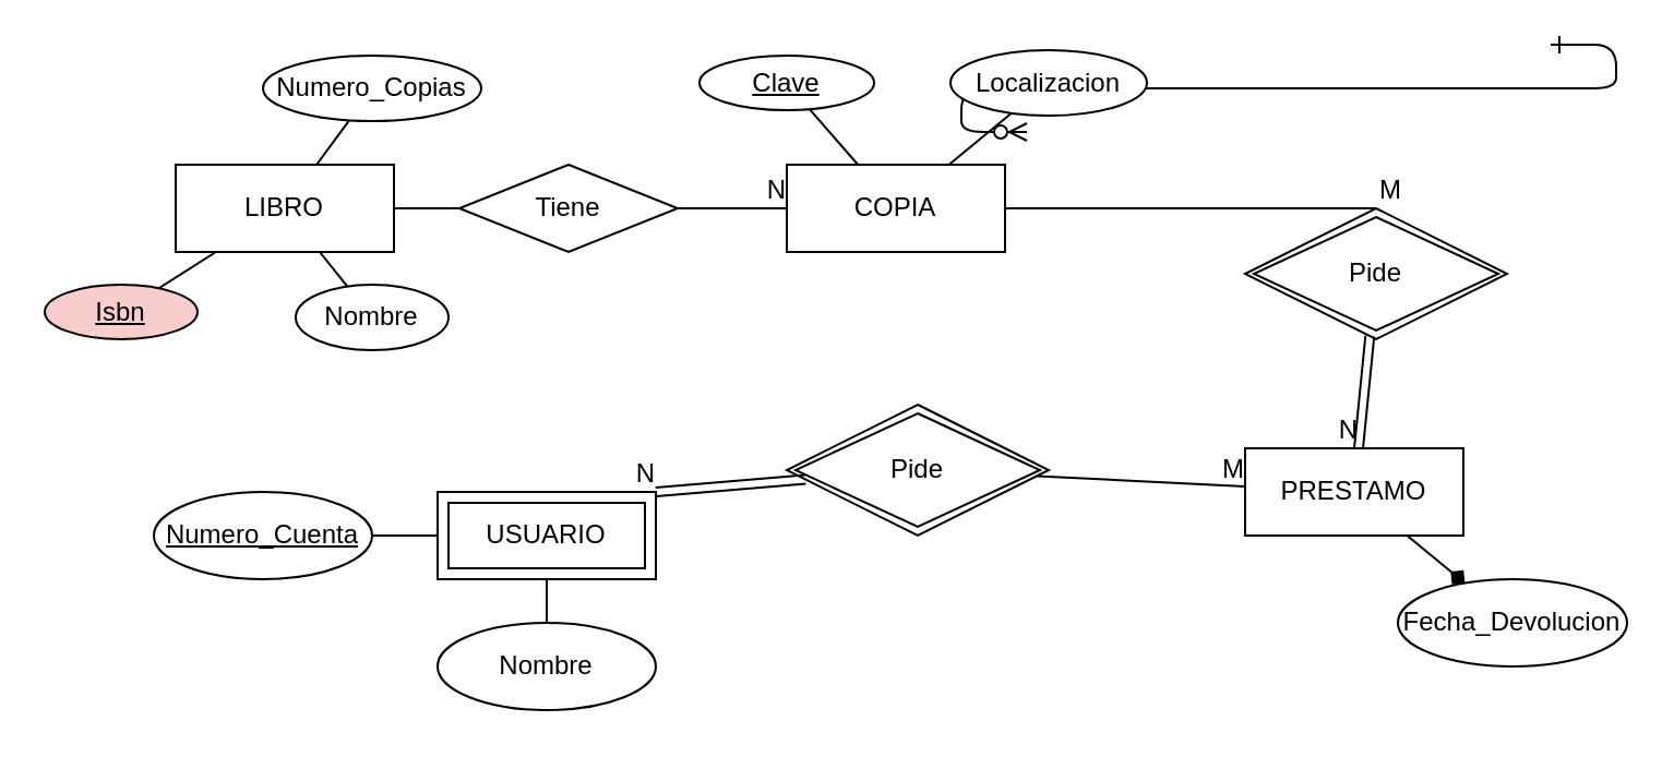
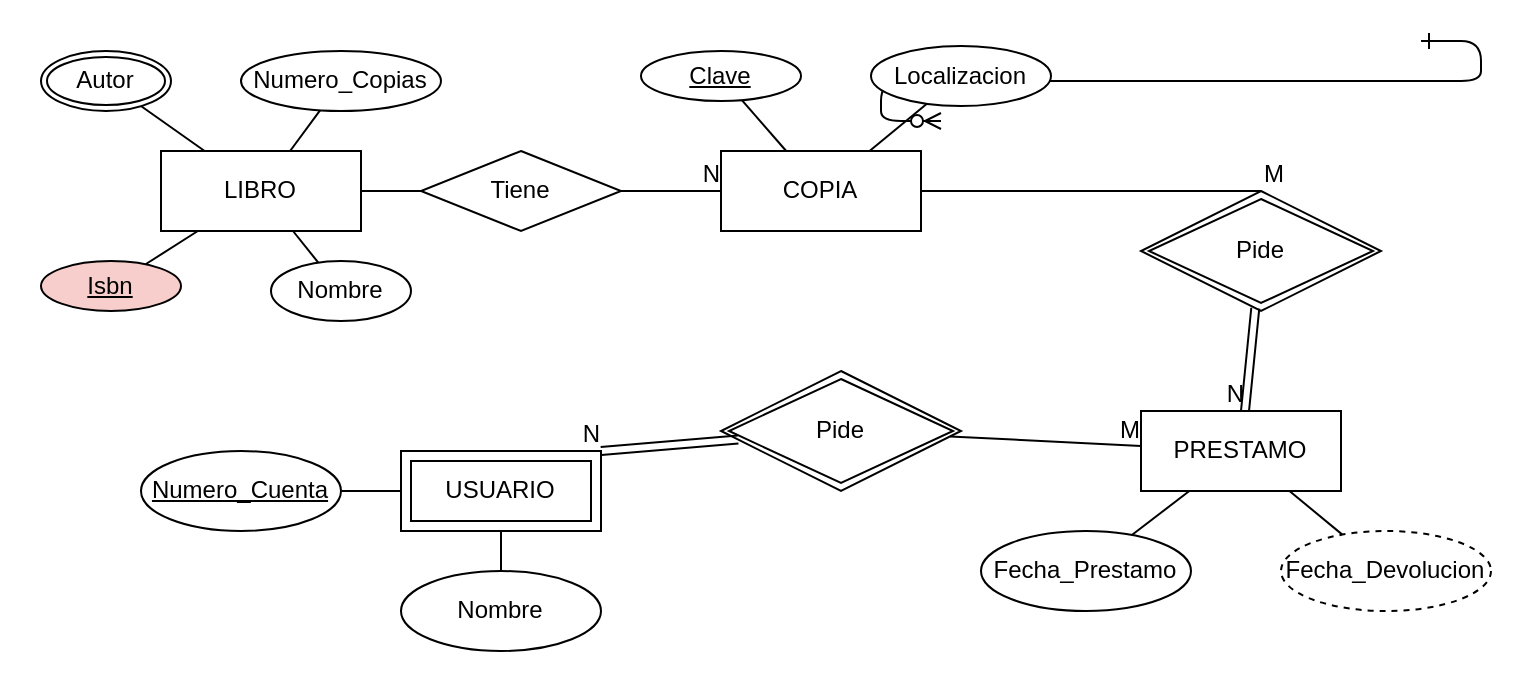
+ <mxCell id="20" value="Autor" style="ellipse;shape=doubleEllipse;margin=3;whiteSpace=wrap;html=1;align=center;" vertex="1" parent="1"><mxGeometry x="20" y="25" width="65" height="30" as="geometry" /></mxCell>
+ <mxCell id="24" value="" style="endArrow=none;html=1;rounded=0;" edge="1" parent="1" source="20" target="3"><mxGeometry relative="1" as="geometry"><mxPoint x="100" y="5" as="sourcePoint" /><mxPoint x="126.117" y="-11.635" as="targetPoint" /></mxGeometry></mxCell>
+ <mxCell id="35" value="" style="endArrow=none;html=1;rounded=0;" edge="1" parent="1" source="30" target="5"><mxGeometry relative="1" as="geometry"><mxPoint x="600" y="375" as="sourcePoint" /><mxPoint x="628.672" y="351.382" as="targetPoint" /></mxGeometry></mxCell>
- <mxCell id="36" value="" style="endArrow=diamond;html=1;rounded=0;" edge="1" parent="1" source="5" target="34"><mxGeometry relative="1" as="geometry"><mxPoint x="620" y="355" as="sourcePoint" /><mxPoint x="648.672" y="331.382" as="targetPoint" /></mxGeometry></mxCell>
+ <mxCell id="36" value="" style="endArrow=none;html=1;rounded=0;" edge="1" parent="1" source="5" target="34"><mxGeometry relative="1" as="geometry"><mxPoint x="620" y="355" as="sourcePoint" /><mxPoint x="648.672" y="331.382" as="targetPoint" /></mxGeometry></mxCell>
+ <mxCell id="30" value="Fecha_Prestamo" style="ellipse;whiteSpace=wrap;html=1;align=center;" vertex="1" parent="1"><mxGeometry x="490" y="265" width="105" height="40" as="geometry" /></mxCell>
- <mxCell id="34" value="Fecha_Devolucion" style="ellipse;whiteSpace=wrap;html=1;align=center;" vertex="1" parent="1"><mxGeometry x="640" y="265" width="105" height="40" as="geometry" /></mxCell>
+ <mxCell id="34" value="Fecha_Devolucion" style="ellipse;whiteSpace=wrap;html=1;align=center;dashed=1;" vertex="1" parent="1"><mxGeometry x="640" y="265" width="105" height="40" as="geometry" /></mxCell>
